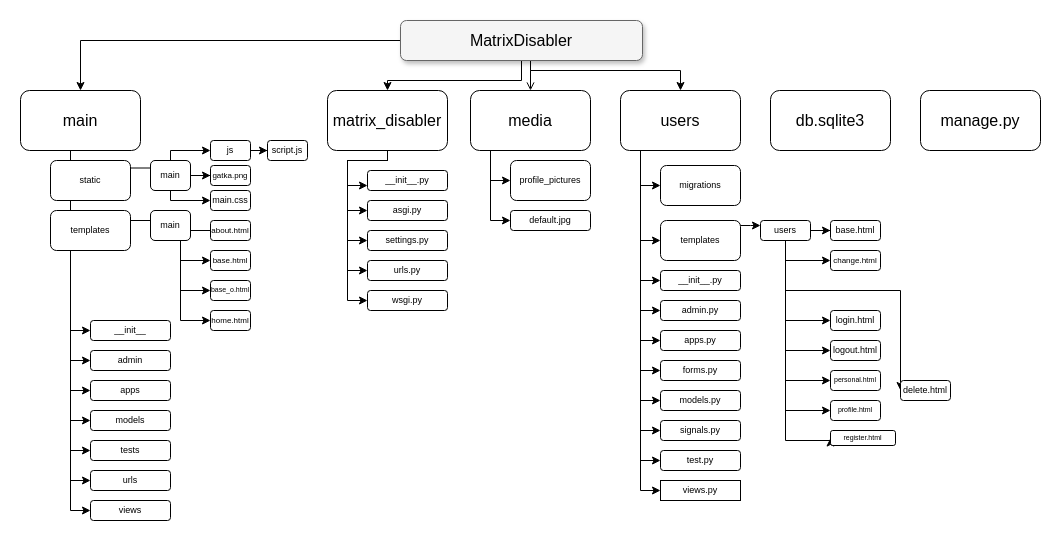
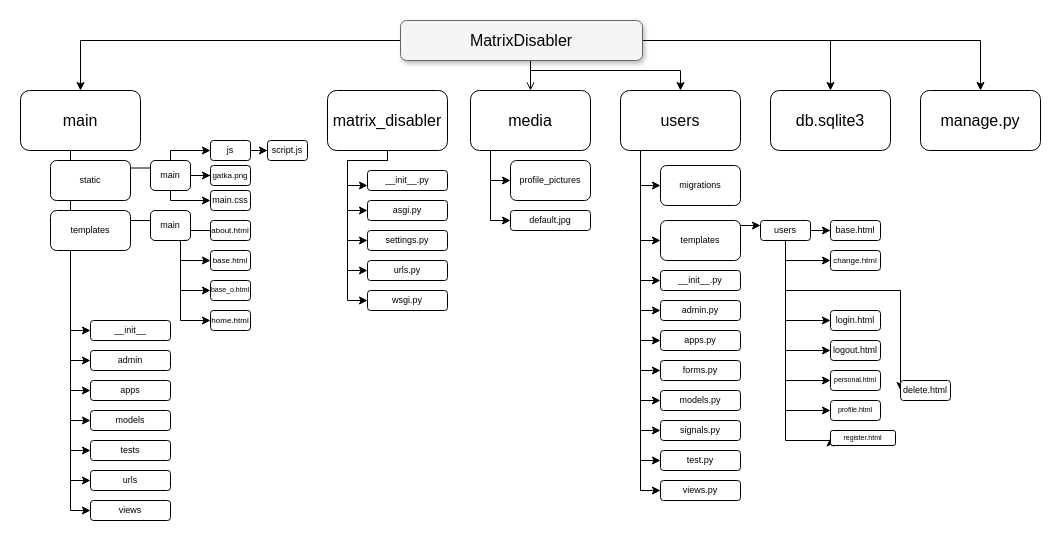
+ <mxCell id="5" style="edgeStyle=orthogonalEdgeStyle;rounded=0;orthogonalLoop=1;jettySize=auto;html=1;entryX=0.5;entryY=0;entryDx=0;entryDy=0;fontSize=7;" edge="1" parent="1" source="7" target="38"><mxGeometry relative="1" as="geometry" /></mxCell>
- <mxCell id="6" style="edgeStyle=orthogonalEdgeStyle;rounded=0;orthogonalLoop=1;jettySize=auto;html=1;fontSize=7;" edge="1" parent="1" source="7" target="23"><mxGeometry relative="1" as="geometry" /></mxCell>
+ <mxCell id="6" style="edgeStyle=orthogonalEdgeStyle;rounded=0;orthogonalLoop=1;jettySize=auto;html=1;entryX=0.5;entryY=0;entryDx=0;entryDy=0;fontSize=7;" edge="1" parent="1" source="7" target="39"><mxGeometry relative="1" as="geometry" /></mxCell>
- <mxCell id="86" value="views.py" style="whiteSpace=wrap;html=1;fontSize=9;rounded=0;" vertex="1" parent="1"><mxGeometry x="660" y="480" width="80" height="20" as="geometry" /></mxCell>
+ <mxCell id="86" value="views.py" style="rounded=1;whiteSpace=wrap;html=1;fontSize=9;" vertex="1" parent="1"><mxGeometry x="660" y="480" width="80" height="20" as="geometry" /></mxCell>
